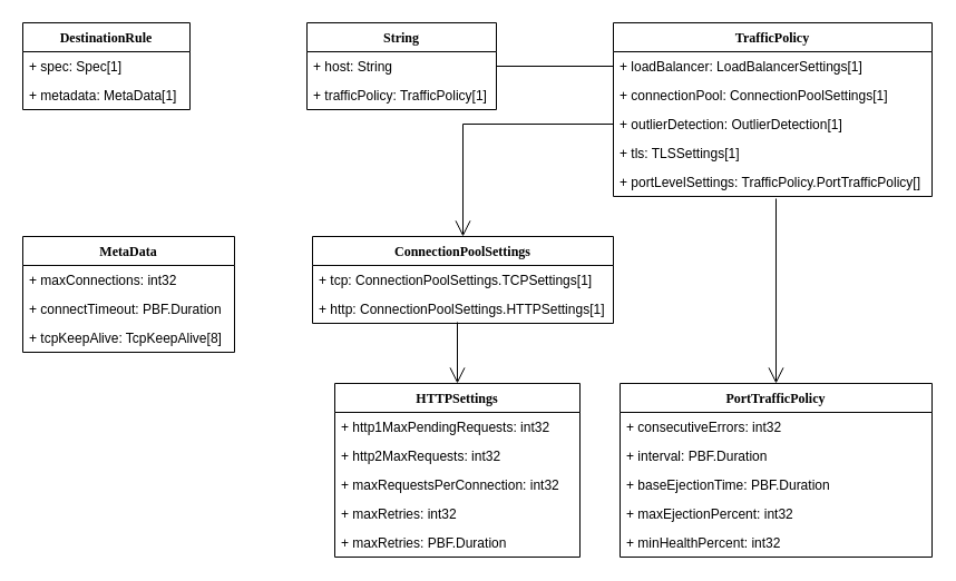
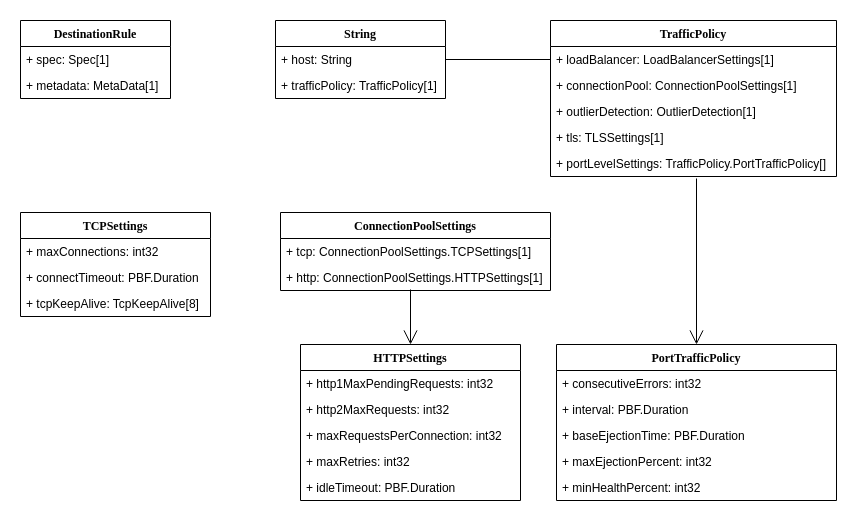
- <mxCell id="34" value="" style="endArrow=open;endFill=1;endSize=12;html=1;exitX=0;exitY=0.5;exitDx=0;exitDy=0;entryX=0.5;entryY=0;entryDx=0;entryDy=0;edgeStyle=orthogonalEdgeStyle;rounded=0;" edge="1" parent="1" source="11" target="15"><mxGeometry width="160" relative="1" as="geometry"><mxPoint x="846" y="121" as="sourcePoint" /><mxPoint x="986" y="219" as="targetPoint" /></mxGeometry></mxCell>
- <mxCell id="18" value="MetaData" style="swimlane;fontStyle=1;childLayout=stackLayout;horizontal=1;startSize=26;fillColor=none;horizontalStack=0;resizeParent=1;resizeParentMax=0;resizeLast=0;collapsible=1;marginBottom=0;fontFamily=Verdana;" vertex="1" parent="1"><mxGeometry x="20" y="212" width="190" height="104" as="geometry" /></mxCell>
+ <mxCell id="18" value="TCPSettings" style="swimlane;fontStyle=1;childLayout=stackLayout;horizontal=1;startSize=26;fillColor=none;horizontalStack=0;resizeParent=1;resizeParentMax=0;resizeLast=0;collapsible=1;marginBottom=0;fontFamily=Verdana;" vertex="1" parent="1"><mxGeometry x="20" y="212" width="190" height="104" as="geometry" /></mxCell>
- <mxCell id="27" value="+ maxRetries: PBF.Duration" style="text;strokeColor=none;fillColor=none;align=left;verticalAlign=top;spacingLeft=4;spacingRight=4;overflow=hidden;rotatable=0;points=[[0,0.5],[1,0.5]];portConstraint=eastwest;" vertex="1" parent="22"><mxGeometry y="130" width="220" height="26" as="geometry" /></mxCell>
+ <mxCell id="27" value="+ idleTimeout: PBF.Duration" style="text;strokeColor=none;fillColor=none;align=left;verticalAlign=top;spacingLeft=4;spacingRight=4;overflow=hidden;rotatable=0;points=[[0,0.5],[1,0.5]];portConstraint=eastwest;" vertex="1" parent="22"><mxGeometry y="130" width="220" height="26" as="geometry" /></mxCell>
